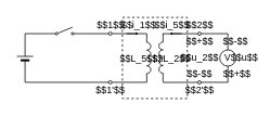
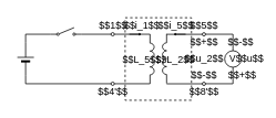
- <mxCell id="22" value="$$2$$" style="text;html=1;align=center;verticalAlign=middle;resizable=1;points=[];autosize=1;strokeColor=none;fillColor=none;fontColor=default;movable=1;rotatable=1;deletable=1;editable=1;connectable=0;" vertex="1" parent="1"><mxGeometry x="240" y="20.58" width="10" height="20" as="geometry" /></mxCell>
+ <mxCell id="22" value="$$5$$" style="text;html=1;align=center;verticalAlign=middle;resizable=1;points=[];autosize=1;strokeColor=none;fillColor=none;fontColor=default;movable=1;rotatable=1;deletable=1;editable=1;connectable=0;" vertex="1" parent="1"><mxGeometry x="240" y="20.58" width="10" height="20" as="geometry" /></mxCell>
- <mxCell id="21" value="$$1'$$" style="text;html=1;align=center;verticalAlign=middle;resizable=1;points=[];autosize=1;strokeColor=none;fillColor=none;fontColor=default;movable=1;rotatable=1;deletable=1;editable=1;connectable=0;" vertex="1" parent="1"><mxGeometry x="130" y="101" width="10" height="20" as="geometry" /></mxCell>
+ <mxCell id="21" value="$$4'$$" style="text;html=1;align=center;verticalAlign=middle;resizable=1;points=[];autosize=1;strokeColor=none;fillColor=none;fontColor=default;movable=1;rotatable=1;deletable=1;editable=1;connectable=0;" vertex="1" parent="1"><mxGeometry x="130" y="101" width="10" height="20" as="geometry" /></mxCell>
- <mxCell id="23" value="$$2'$$" style="text;html=1;align=center;verticalAlign=middle;resizable=1;points=[];autosize=1;strokeColor=none;fillColor=none;fontColor=default;movable=1;rotatable=1;deletable=1;editable=1;connectable=0;" vertex="1" parent="1"><mxGeometry x="240" y="101" width="10" height="20" as="geometry" /></mxCell>
+ <mxCell id="23" value="$$8'$$" style="text;html=1;align=center;verticalAlign=middle;resizable=1;points=[];autosize=1;strokeColor=none;fillColor=none;fontColor=default;movable=1;rotatable=1;deletable=1;editable=1;connectable=0;" vertex="1" parent="1"><mxGeometry x="240" y="101" width="10" height="20" as="geometry" /></mxCell>
